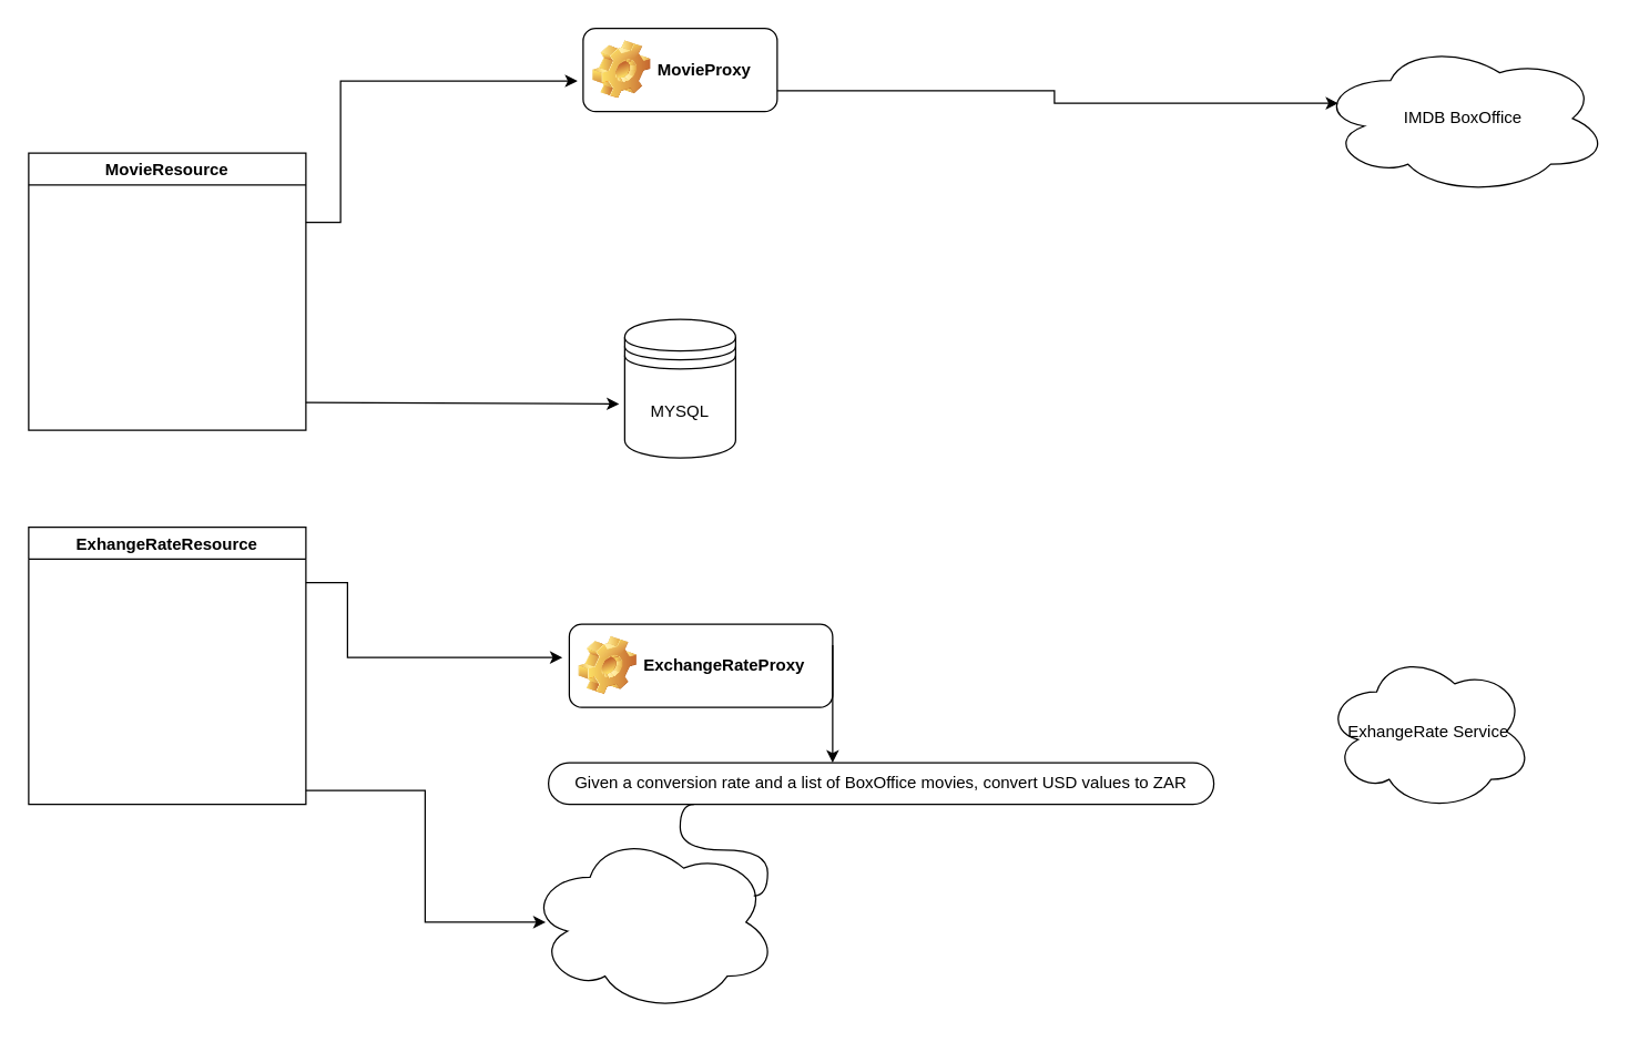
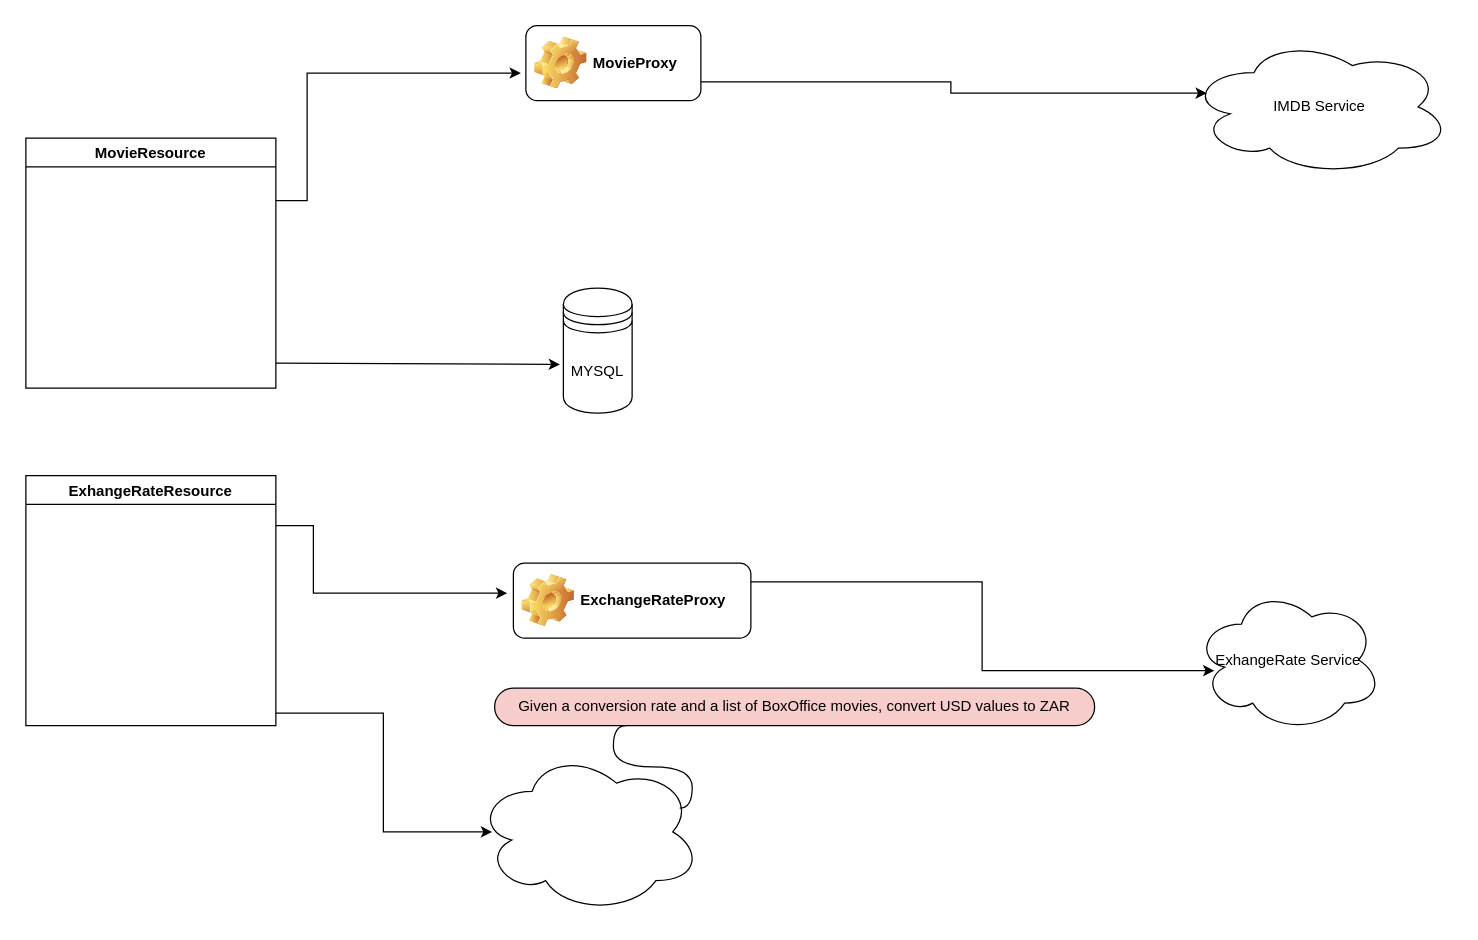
- <mxCell id="2" value="IMDB BoxOffice" style="ellipse;shape=cloud;whiteSpace=wrap;html=1;" parent="1" vertex="1"><mxGeometry x="950" y="30" width="210" height="110" as="geometry" /></mxCell>
+ <mxCell id="2" value="IMDB Service" style="ellipse;shape=cloud;whiteSpace=wrap;html=1;" parent="1" vertex="1"><mxGeometry x="950" y="30" width="210" height="110" as="geometry" /></mxCell>
- <mxCell id="4" value="MYSQL" style="shape=datastore;whiteSpace=wrap;html=1;" parent="1" vertex="1"><mxGeometry x="450" y="230" width="80" height="100" as="geometry" /></mxCell>
+ <mxCell id="4" value="MYSQL" style="shape=datastore;whiteSpace=wrap;html=1;" parent="1" vertex="1"><mxGeometry x="450" y="230" width="55" height="100" as="geometry" /></mxCell>
- <mxCell id="11" value="" style="edgeStyle=elbowEdgeStyle;elbow=horizontal;endArrow=classic;html=1;rounded=0;exitX=1;exitY=0.25;exitDx=0;exitDy=0;" parent="1" source="8" target="16" edge="1"><mxGeometry width="50" height="50" relative="1" as="geometry"><mxPoint x="515" y="545" as="sourcePoint" /><mxPoint x="565" y="495" as="targetPoint" /></mxGeometry></mxCell>
+ <mxCell id="11" value="" style="edgeStyle=elbowEdgeStyle;elbow=horizontal;endArrow=classic;html=1;rounded=0;entryX=0.105;entryY=0.574;entryDx=0;entryDy=0;entryPerimeter=0;exitX=1;exitY=0.25;exitDx=0;exitDy=0;" parent="1" source="8" target="3" edge="1"><mxGeometry width="50" height="50" relative="1" as="geometry"><mxPoint x="515" y="545" as="sourcePoint" /><mxPoint x="565" y="495" as="targetPoint" /></mxGeometry></mxCell>
- <mxCell id="16" value="Given a conversion rate and a list of BoxOffice movies, convert USD values to ZAR" style="whiteSpace=wrap;html=1;rounded=1;arcSize=50;align=center;verticalAlign=middle;strokeWidth=1;autosize=1;spacing=4;treeFolding=1;treeMoving=1;newEdgeStyle={&quot;edgeStyle&quot;:&quot;entityRelationEdgeStyle&quot;,&quot;startArrow&quot;:&quot;none&quot;,&quot;endArrow&quot;:&quot;none&quot;,&quot;segment&quot;:10,&quot;curved&quot;:1};" vertex="1" parent="1"><mxGeometry x="395" y="550" width="480" height="30" as="geometry" /></mxCell>
+ <mxCell id="16" value="Given a conversion rate and a list of BoxOffice movies, convert USD values to ZAR" style="whiteSpace=wrap;html=1;rounded=1;arcSize=50;align=center;verticalAlign=middle;strokeWidth=1;autosize=1;spacing=4;treeFolding=1;treeMoving=1;newEdgeStyle={&quot;edgeStyle&quot;:&quot;entityRelationEdgeStyle&quot;,&quot;startArrow&quot;:&quot;none&quot;,&quot;endArrow&quot;:&quot;none&quot;,&quot;segment&quot;:10,&quot;curved&quot;:1};fillColor=#f8cecc;" vertex="1" parent="1"><mxGeometry x="395" y="550" width="480" height="30" as="geometry" /></mxCell>
